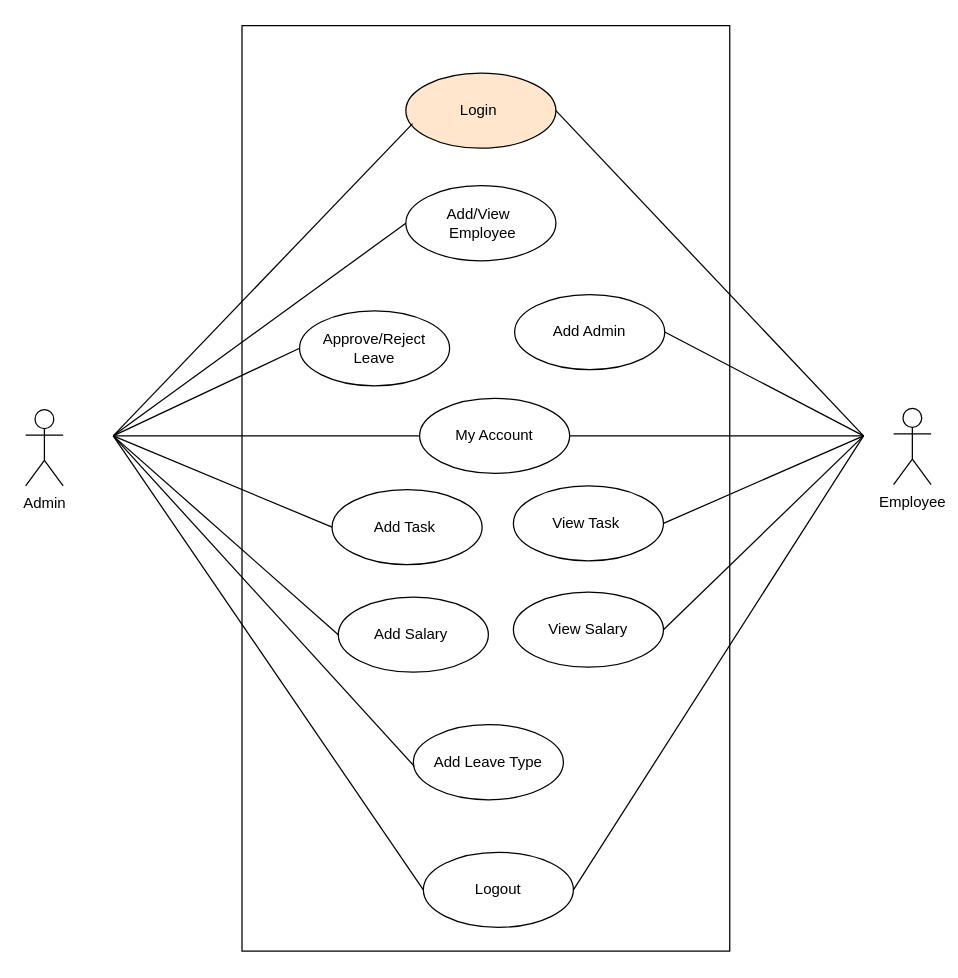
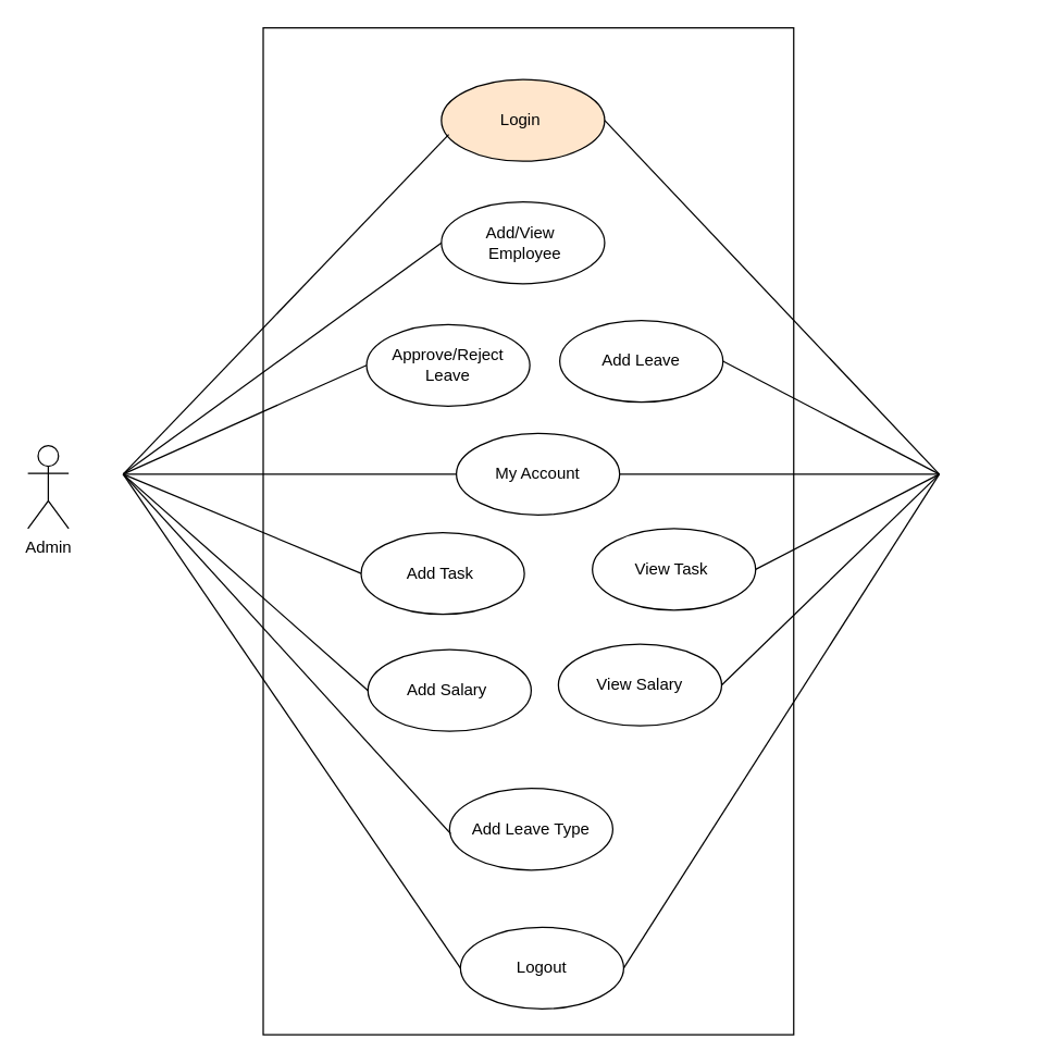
- <mxCell id="4" value="Add Admin" style="ellipse;whiteSpace=wrap;html=1;" parent="1" vertex="1"><mxGeometry x="411" y="235" width="120" height="60" as="geometry" /></mxCell>
+ <mxCell id="4" value="Add Leave" style="ellipse;whiteSpace=wrap;html=1;" parent="1" vertex="1"><mxGeometry x="411" y="235" width="120" height="60" as="geometry" /></mxCell>
- <mxCell id="5" value="Approve/Reject Leave" style="ellipse;whiteSpace=wrap;html=1;" parent="1" vertex="1"><mxGeometry x="239" y="248" width="120" height="60" as="geometry" /></mxCell>
+ <mxCell id="5" value="Approve/Reject Leave" style="ellipse;whiteSpace=wrap;html=1;" parent="1" vertex="1"><mxGeometry x="269" y="238" width="120" height="60" as="geometry" /></mxCell>
- <mxCell id="11" value="Employee" style="shape=umlActor;verticalLabelPosition=bottom;verticalAlign=top;html=1;outlineConnect=0;" parent="1" vertex="1"><mxGeometry x="714" y="326" width="30" height="61" as="geometry" /></mxCell>
- <mxCell id="22" value="View Task&amp;nbsp;" style="ellipse;whiteSpace=wrap;html=1;" vertex="1" parent="1"><mxGeometry x="410" y="388" width="120" height="60" as="geometry" /></mxCell>
+ <mxCell id="22" value="View Task&amp;nbsp;" style="ellipse;whiteSpace=wrap;html=1;" vertex="1" parent="1"><mxGeometry x="435" y="388" width="120" height="60" as="geometry" /></mxCell>
